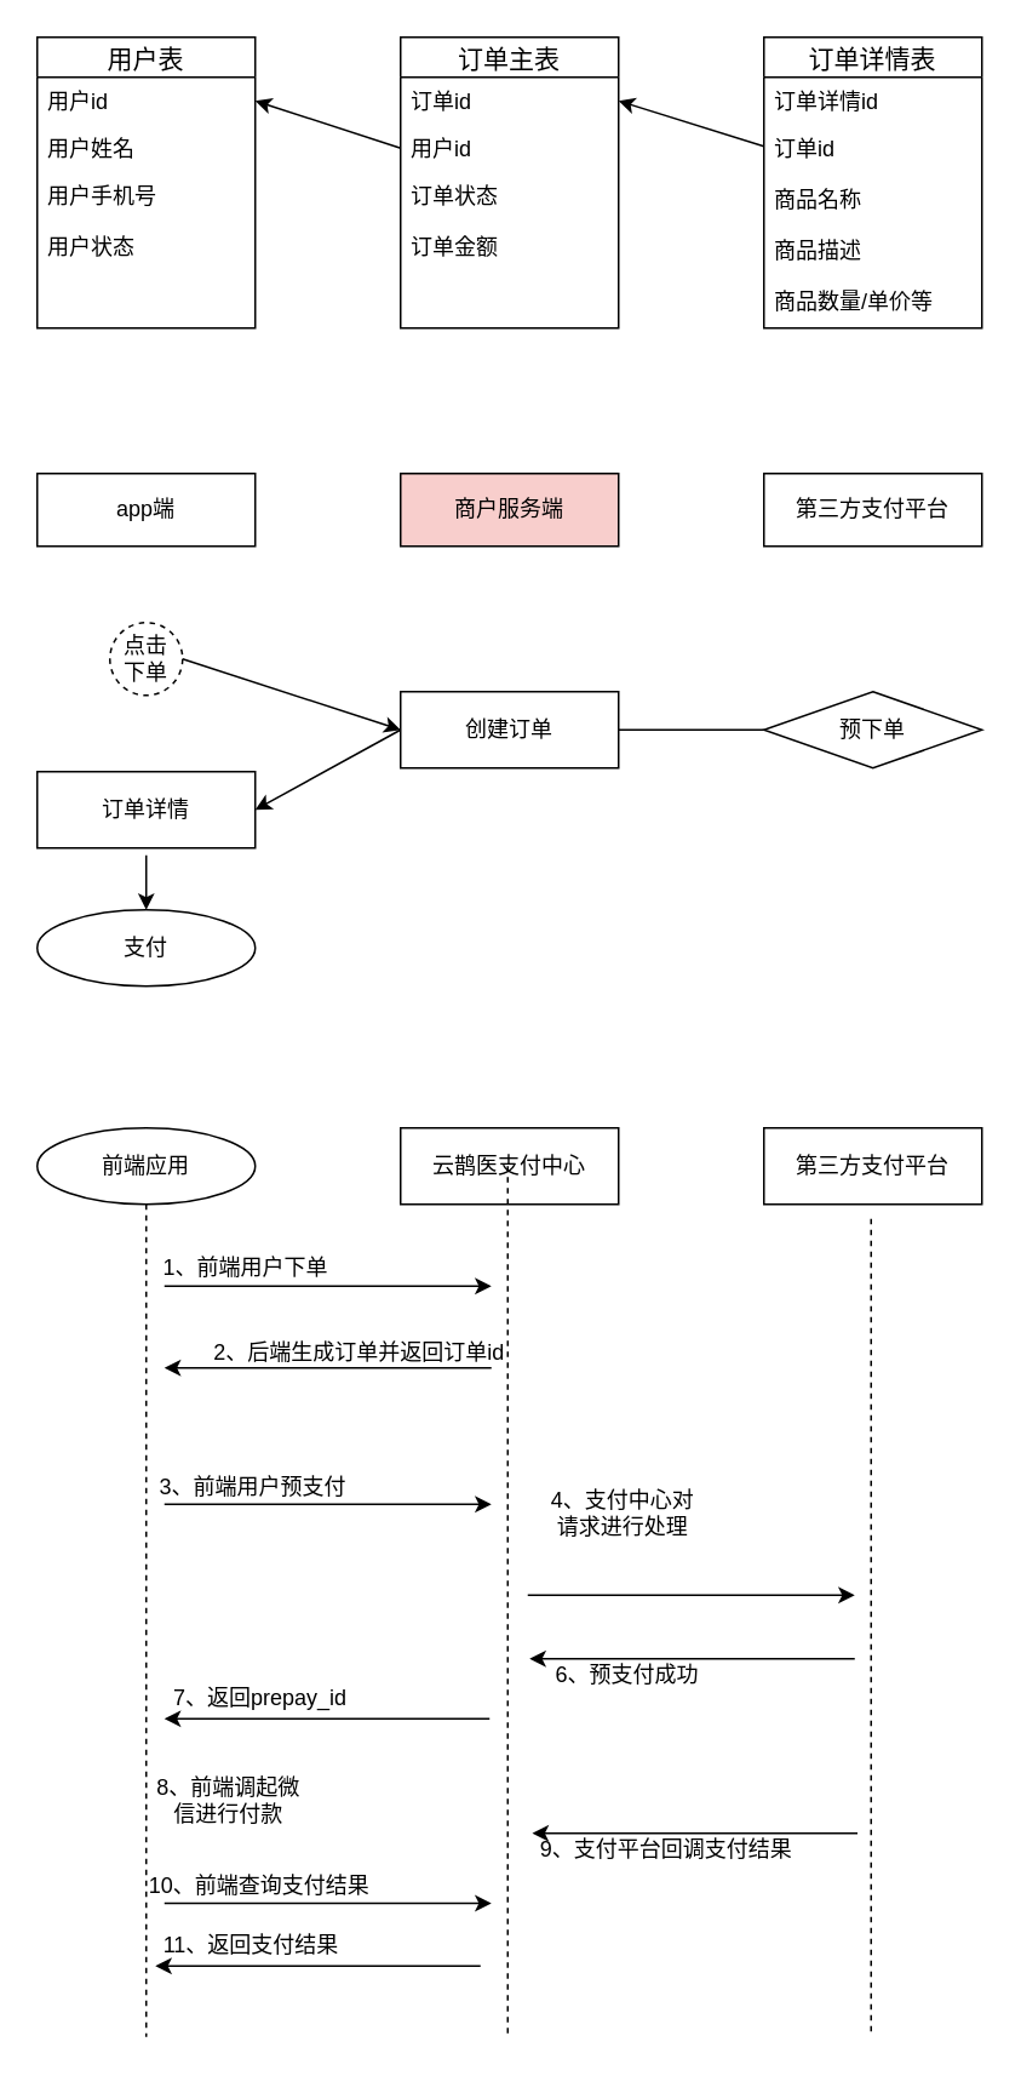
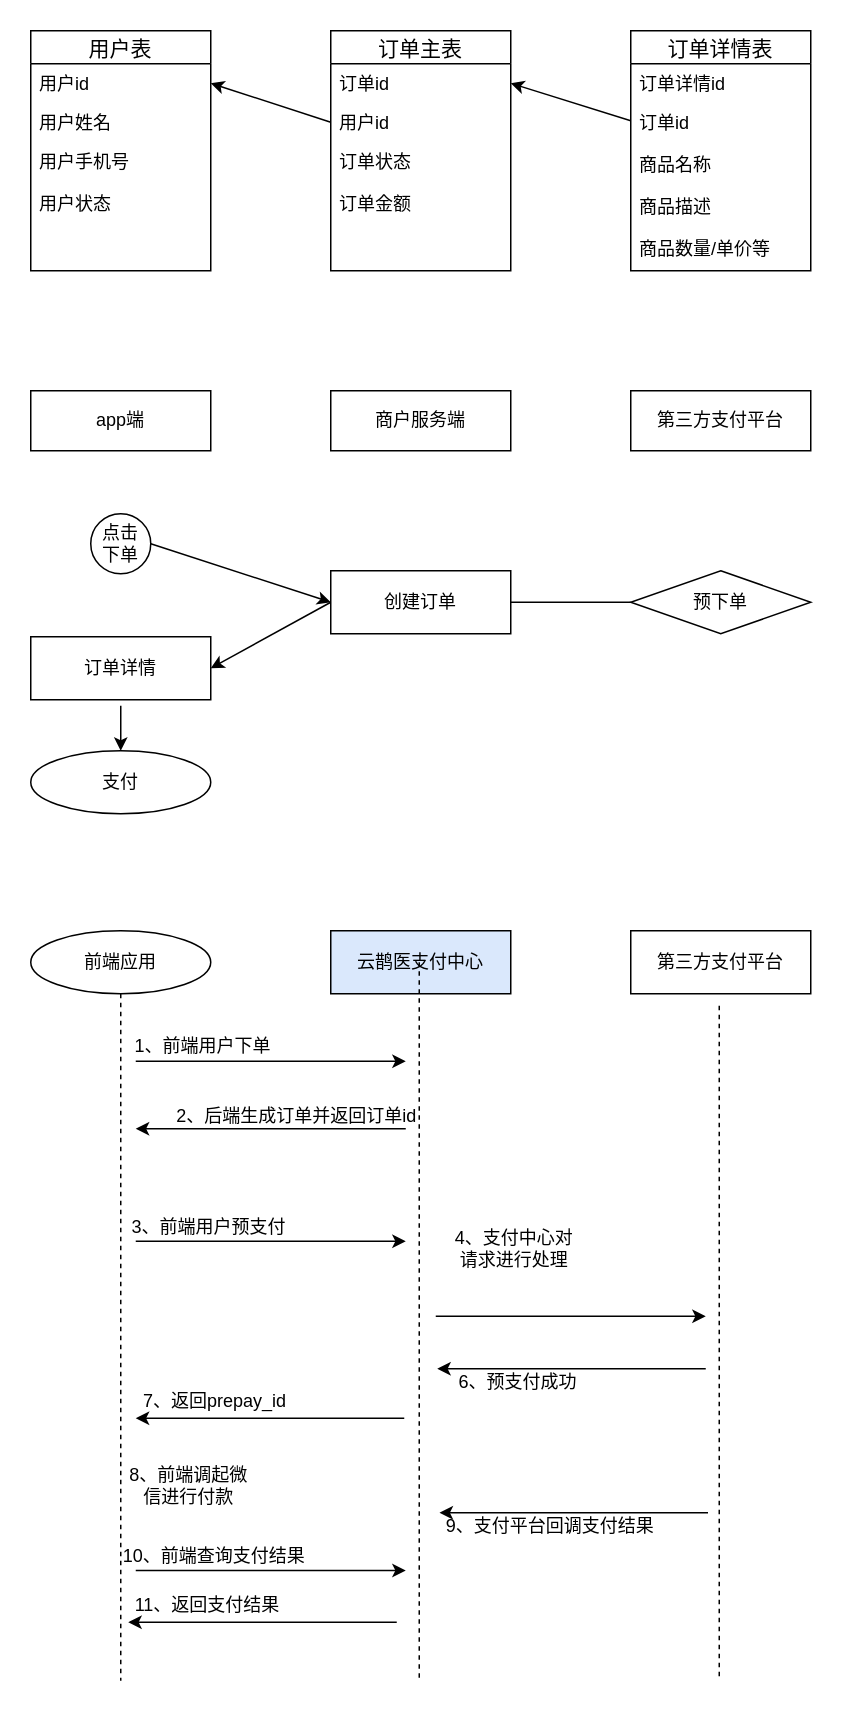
- <mxCell id="16" value="商户服务端" style="rounded=0;whiteSpace=wrap;html=1;fillColor=#f8cecc;" vertex="1" parent="1"><mxGeometry x="220" y="260" width="120" height="40" as="geometry" /></mxCell>
+ <mxCell id="16" value="商户服务端" style="rounded=0;whiteSpace=wrap;html=1;" vertex="1" parent="1"><mxGeometry x="220" y="260" width="120" height="40" as="geometry" /></mxCell>
- <mxCell id="18" value="点击&lt;br&gt;下单" style="ellipse;whiteSpace=wrap;html=1;aspect=fixed;dashed=1;" vertex="1" parent="1"><mxGeometry x="60" y="342" width="40" height="40" as="geometry" /></mxCell>
+ <mxCell id="18" value="点击&lt;br&gt;下单" style="ellipse;whiteSpace=wrap;html=1;aspect=fixed;" vertex="1" parent="1"><mxGeometry x="60" y="342" width="40" height="40" as="geometry" /></mxCell>
- <mxCell id="28" value="云鹊医支付中心" style="rounded=0;whiteSpace=wrap;html=1;" vertex="1" parent="1"><mxGeometry x="220" y="620" width="120" height="42" as="geometry" /></mxCell>
+ <mxCell id="28" value="云鹊医支付中心" style="rounded=0;whiteSpace=wrap;html=1;fillColor=#dae8fc;" vertex="1" parent="1"><mxGeometry x="220" y="620" width="120" height="42" as="geometry" /></mxCell>
